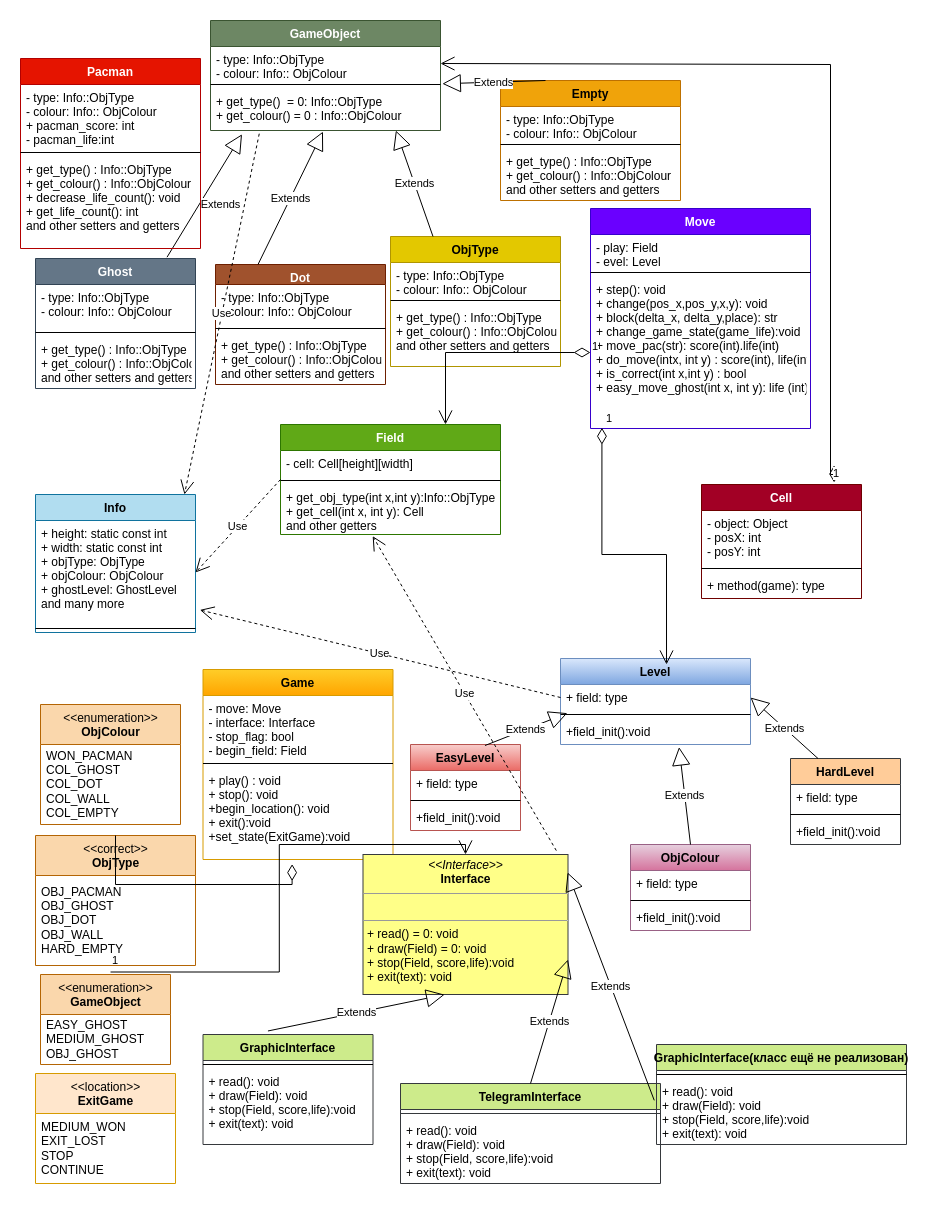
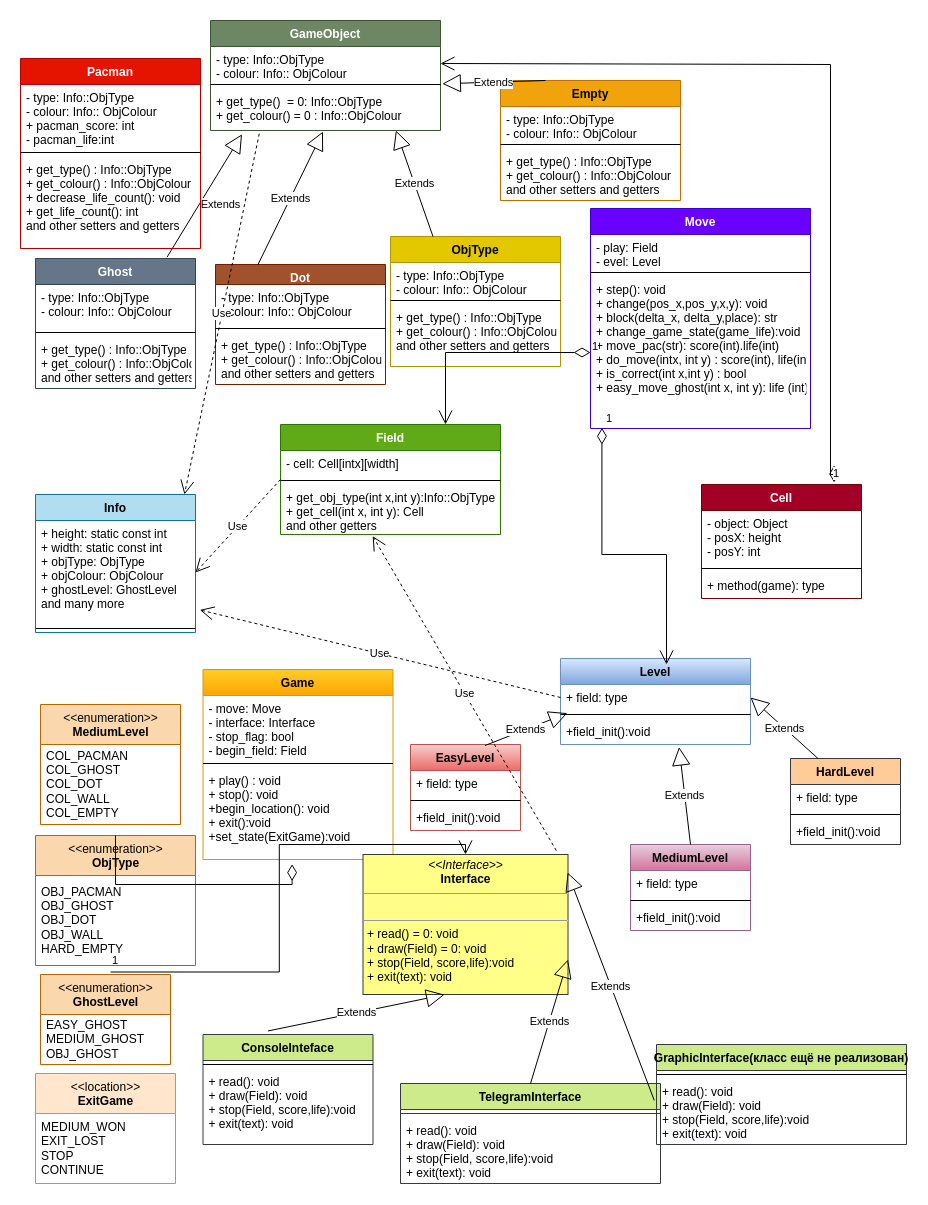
- <mxCell id="31" value="- cell: Cell[height][width]" style="text;strokeColor=none;fillColor=none;align=left;verticalAlign=top;spacingLeft=4;spacingRight=4;overflow=hidden;rotatable=0;points=[[0,0.5],[1,0.5]];portConstraint=eastwest;" parent="30" vertex="1"><mxGeometry y="26" width="220" height="26" as="geometry" /></mxCell>
+ <mxCell id="31" value="- cell: Cell[intx][width]" style="text;strokeColor=none;fillColor=none;align=left;verticalAlign=top;spacingLeft=4;spacingRight=4;overflow=hidden;rotatable=0;points=[[0,0.5],[1,0.5]];portConstraint=eastwest;" parent="30" vertex="1"><mxGeometry y="26" width="220" height="26" as="geometry" /></mxCell>
- <mxCell id="39" value="- object: Object&#10;- posX: int&#10;- posY: int" style="text;strokeColor=none;fillColor=none;align=left;verticalAlign=top;spacingLeft=4;spacingRight=4;overflow=hidden;rotatable=0;points=[[0,0.5],[1,0.5]];portConstraint=eastwest;" parent="38" vertex="1"><mxGeometry y="26" width="160" height="54" as="geometry" /></mxCell>
+ <mxCell id="39" value="- object: Object&#10;- posX: height&#10;- posY: int" style="text;strokeColor=none;fillColor=none;align=left;verticalAlign=top;spacingLeft=4;spacingRight=4;overflow=hidden;rotatable=0;points=[[0,0.5],[1,0.5]];portConstraint=eastwest;" parent="38" vertex="1"><mxGeometry y="26" width="160" height="54" as="geometry" /></mxCell>
- <mxCell id="70" value="&amp;lt;&amp;lt;enumeration&amp;gt;&amp;gt;&lt;br&gt;&lt;b&gt;ObjColour&lt;/b&gt;" style="swimlane;fontStyle=0;align=center;verticalAlign=top;childLayout=stackLayout;horizontal=1;startSize=40;horizontalStack=0;resizeParent=1;resizeParentMax=0;resizeLast=0;collapsible=0;marginBottom=0;html=1;fillColor=#fad7ac;strokeColor=#b46504;" parent="1" vertex="1"><mxGeometry x="40" y="704" width="140" height="120" as="geometry" /></mxCell>
+ <mxCell id="70" value="&amp;lt;&amp;lt;enumeration&amp;gt;&amp;gt;&lt;br&gt;&lt;b&gt;MediumLevel&lt;/b&gt;" style="swimlane;fontStyle=0;align=center;verticalAlign=top;childLayout=stackLayout;horizontal=1;startSize=40;horizontalStack=0;resizeParent=1;resizeParentMax=0;resizeLast=0;collapsible=0;marginBottom=0;html=1;fillColor=#fad7ac;strokeColor=#b46504;" parent="1" vertex="1"><mxGeometry x="40" y="704" width="140" height="120" as="geometry" /></mxCell>
- <mxCell id="71" value="WON_PACMAN&lt;br&gt;COL_GHOST&lt;br&gt;COL_DOT&lt;br&gt;COL_WALL&lt;br&gt;COL_EMPTY" style="text;html=1;strokeColor=none;fillColor=none;align=left;verticalAlign=middle;spacingLeft=4;spacingRight=4;overflow=hidden;rotatable=0;points=[[0,0.5],[1,0.5]];portConstraint=eastwest;" parent="70" vertex="1"><mxGeometry y="40" width="140" height="80" as="geometry" /></mxCell>
+ <mxCell id="71" value="COL_PACMAN&lt;br&gt;COL_GHOST&lt;br&gt;COL_DOT&lt;br&gt;COL_WALL&lt;br&gt;COL_EMPTY" style="text;html=1;strokeColor=none;fillColor=none;align=left;verticalAlign=middle;spacingLeft=4;spacingRight=4;overflow=hidden;rotatable=0;points=[[0,0.5],[1,0.5]];portConstraint=eastwest;" parent="70" vertex="1"><mxGeometry y="40" width="140" height="80" as="geometry" /></mxCell>
- <mxCell id="95" value="&amp;lt;&amp;lt;correct&amp;gt;&amp;gt;&lt;br&gt;&lt;b&gt;ObjType&lt;/b&gt;" style="swimlane;fontStyle=0;align=center;verticalAlign=top;childLayout=stackLayout;horizontal=1;startSize=40;horizontalStack=0;resizeParent=1;resizeParentMax=0;resizeLast=0;collapsible=0;marginBottom=0;html=1;fillColor=#fad7ac;strokeColor=#b46504;" parent="1" vertex="1"><mxGeometry x="35" y="835" width="160" height="130" as="geometry" /></mxCell>
+ <mxCell id="95" value="&amp;lt;&amp;lt;enumeration&amp;gt;&amp;gt;&lt;br&gt;&lt;b&gt;ObjType&lt;/b&gt;" style="swimlane;fontStyle=0;align=center;verticalAlign=top;childLayout=stackLayout;horizontal=1;startSize=40;horizontalStack=0;resizeParent=1;resizeParentMax=0;resizeLast=0;collapsible=0;marginBottom=0;html=1;fillColor=#fad7ac;strokeColor=#b46504;" parent="1" vertex="1"><mxGeometry x="35" y="835" width="160" height="130" as="geometry" /></mxCell>
- <mxCell id="62" value="ObjColour" style="swimlane;fontStyle=1;align=center;verticalAlign=top;childLayout=stackLayout;horizontal=1;startSize=26;horizontalStack=0;resizeParent=1;resizeParentMax=0;resizeLast=0;collapsible=1;marginBottom=0;fillColor=#e6d0de;gradientColor=#d5739d;strokeColor=#996185;" parent="1" vertex="1"><mxGeometry x="630" y="844" width="120" height="86" as="geometry" /></mxCell>
+ <mxCell id="62" value="MediumLevel" style="swimlane;fontStyle=1;align=center;verticalAlign=top;childLayout=stackLayout;horizontal=1;startSize=26;horizontalStack=0;resizeParent=1;resizeParentMax=0;resizeLast=0;collapsible=1;marginBottom=0;fillColor=#e6d0de;gradientColor=#d5739d;strokeColor=#996185;" parent="1" vertex="1"><mxGeometry x="630" y="844" width="120" height="86" as="geometry" /></mxCell>
- <mxCell id="73" value="&amp;lt;&amp;lt;enumeration&amp;gt;&amp;gt;&lt;br&gt;&lt;b&gt;GameObject&lt;/b&gt;" style="swimlane;fontStyle=0;align=center;verticalAlign=top;childLayout=stackLayout;horizontal=1;startSize=40;horizontalStack=0;resizeParent=1;resizeParentMax=0;resizeLast=0;collapsible=0;marginBottom=0;html=1;fillColor=#fad7ac;strokeColor=#b46504;" parent="1" vertex="1"><mxGeometry x="40" y="974" width="130" height="90" as="geometry" /></mxCell>
+ <mxCell id="73" value="&amp;lt;&amp;lt;enumeration&amp;gt;&amp;gt;&lt;br&gt;&lt;b&gt;GhostLevel&lt;/b&gt;" style="swimlane;fontStyle=0;align=center;verticalAlign=top;childLayout=stackLayout;horizontal=1;startSize=40;horizontalStack=0;resizeParent=1;resizeParentMax=0;resizeLast=0;collapsible=0;marginBottom=0;html=1;fillColor=#fad7ac;strokeColor=#b46504;" parent="1" vertex="1"><mxGeometry x="40" y="974" width="130" height="90" as="geometry" /></mxCell>
- <mxCell id="42" value="GraphicInterface" style="swimlane;fontStyle=1;align=center;verticalAlign=top;childLayout=stackLayout;horizontal=1;startSize=26;horizontalStack=0;resizeParent=1;resizeParentMax=0;resizeLast=0;collapsible=1;marginBottom=0;fillColor=#cdeb8b;strokeColor=#36393d;" parent="1" vertex="1"><mxGeometry x="202.5" y="1034" width="170" height="110" as="geometry" /></mxCell>
+ <mxCell id="42" value="ConsoleInteface" style="swimlane;fontStyle=1;align=center;verticalAlign=top;childLayout=stackLayout;horizontal=1;startSize=26;horizontalStack=0;resizeParent=1;resizeParentMax=0;resizeLast=0;collapsible=1;marginBottom=0;fillColor=#cdeb8b;strokeColor=#36393d;" parent="1" vertex="1"><mxGeometry x="202.5" y="1034" width="170" height="110" as="geometry" /></mxCell>
